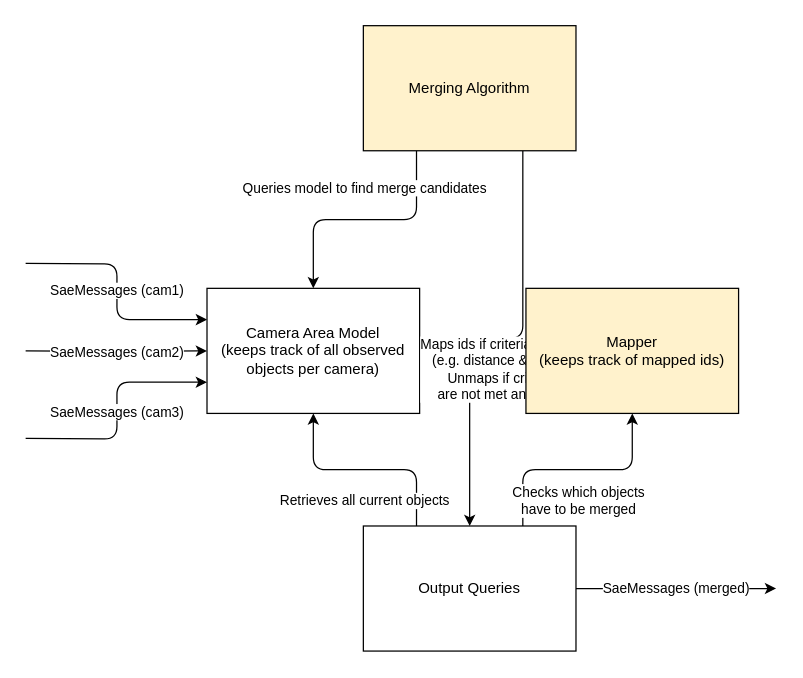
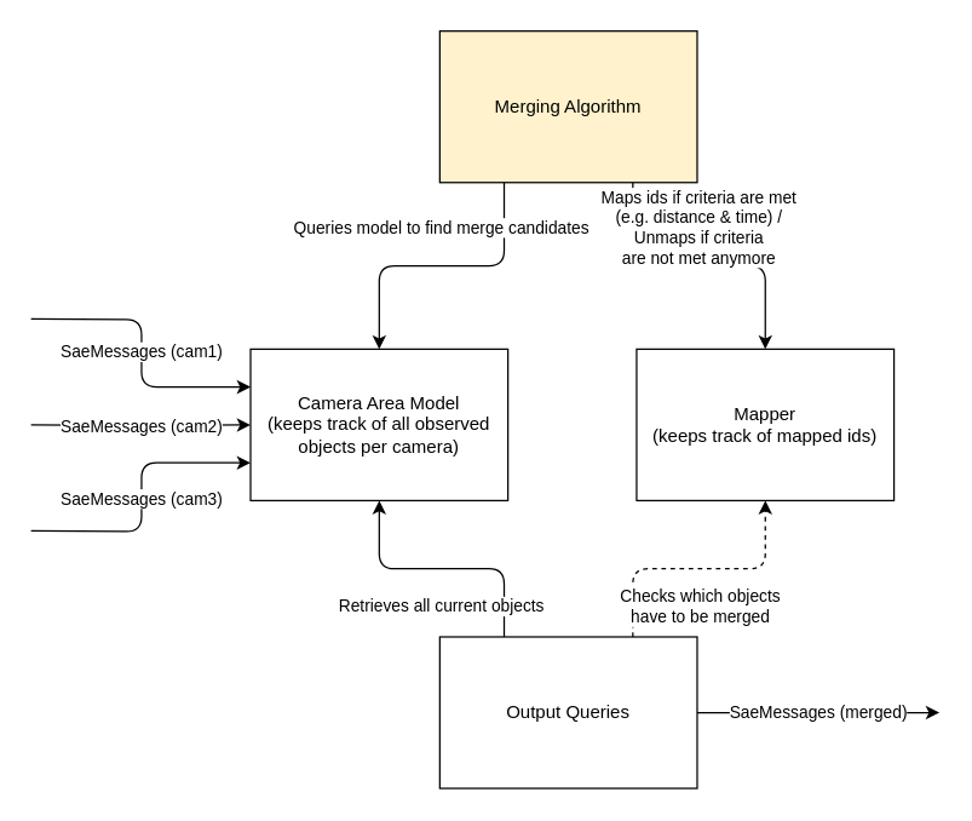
- <mxCell id="5" value="Maps ids if criteria are met&lt;br&gt;(e.g. distance &amp;amp; time) /&lt;br&gt;Unmaps if criteria &lt;br&gt;are not met anymore" style="edgeStyle=orthogonalEdgeStyle;html=1;exitX=0.75;exitY=1;exitDx=0;exitDy=0;" edge="1" parent="1" source="6" target="11"><mxGeometry x="-0.013" y="25" relative="1" as="geometry"><mxPoint x="1" as="offset" /></mxGeometry></mxCell>
+ <mxCell id="5" value="Maps ids if criteria are met&lt;br&gt;(e.g. distance &amp;amp; time) /&lt;br&gt;Unmaps if criteria &lt;br&gt;are not met anymore" style="edgeStyle=orthogonalEdgeStyle;html=1;exitX=0.75;exitY=1;exitDx=0;exitDy=0;entryX=0.5;entryY=0;entryDx=0;entryDy=0;" edge="1" parent="1" source="6" target="7"><mxGeometry x="-0.013" y="25" relative="1" as="geometry"><mxPoint x="1" as="offset" /></mxGeometry></mxCell>
- <mxCell id="7" value="Mapper&lt;br&gt;(keeps track of mapped ids)" style="rounded=0;whiteSpace=wrap;html=1;fillColor=#fff2cc;" vertex="1" parent="1"><mxGeometry x="420" y="230" width="170" height="100" as="geometry" /></mxCell>
+ <mxCell id="7" value="Mapper&lt;br&gt;(keeps track of mapped ids)" style="rounded=0;whiteSpace=wrap;html=1;" vertex="1" parent="1"><mxGeometry x="420" y="230" width="170" height="100" as="geometry" /></mxCell>
- <mxCell id="9" value="Checks which objects &lt;br&gt;have to be merged" style="edgeStyle=orthogonalEdgeStyle;html=1;exitX=0.75;exitY=0;exitDx=0;exitDy=0;entryX=0.5;entryY=1;entryDx=0;entryDy=0;" edge="1" parent="1" source="11" target="7"><mxGeometry x="-0.014" y="-25" relative="1" as="geometry"><mxPoint x="1" as="offset" /></mxGeometry></mxCell>
+ <mxCell id="9" value="Checks which objects &lt;br&gt;have to be merged" style="edgeStyle=orthogonalEdgeStyle;html=1;exitX=0.75;exitY=0;exitDx=0;exitDy=0;entryX=0.5;entryY=1;entryDx=0;entryDy=0;dashed=1;" edge="1" parent="1" source="11" target="7"><mxGeometry x="-0.014" y="-25" relative="1" as="geometry"><mxPoint x="1" as="offset" /></mxGeometry></mxCell>
